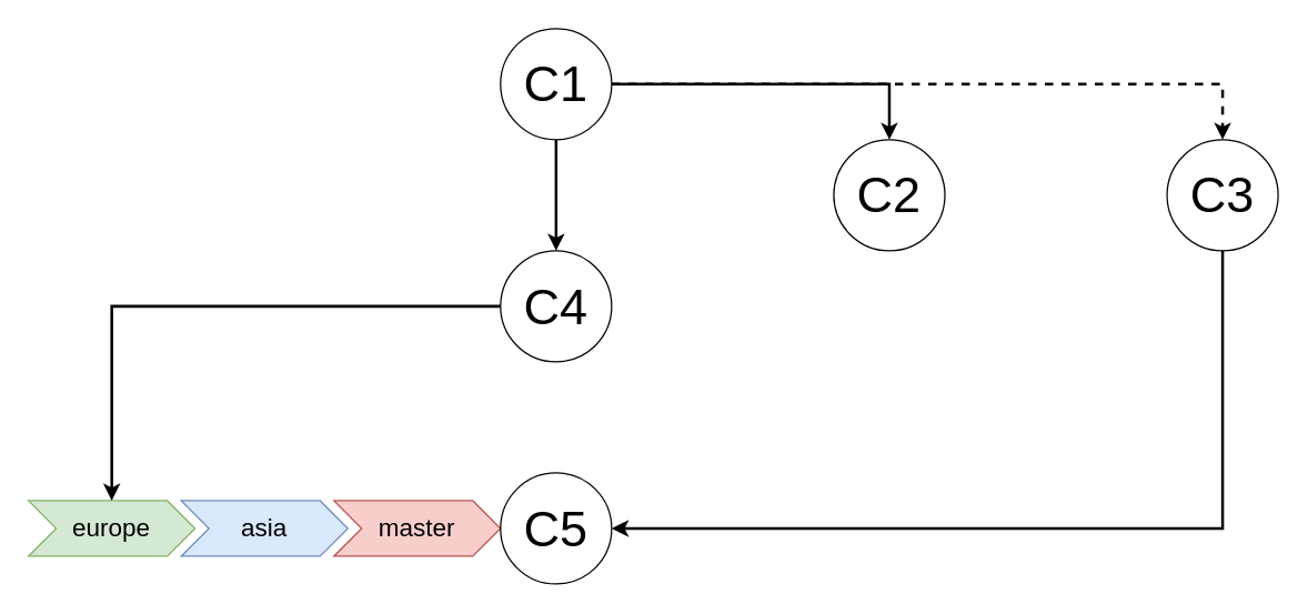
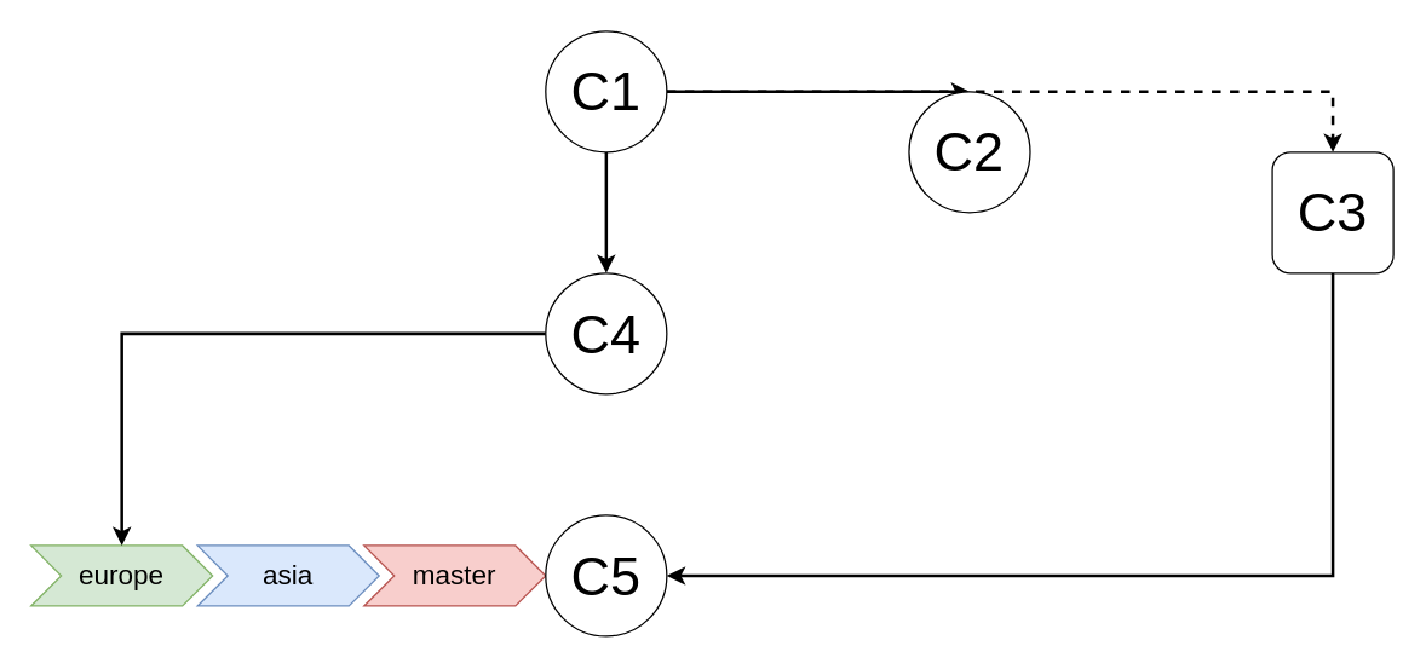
- <mxCell id="9" value="&lt;font style=&quot;font-size: 36px&quot;&gt;C2&lt;/font&gt;" style="ellipse;whiteSpace=wrap;html=1;" parent="1" vertex="1"><mxGeometry x="600" y="100" width="80" height="80" as="geometry" /></mxCell>
+ <mxCell id="9" value="&lt;font style=&quot;font-size: 36px&quot;&gt;C2&lt;/font&gt;" style="ellipse;whiteSpace=wrap;html=1;" parent="1" vertex="1"><mxGeometry x="600" y="60" width="80" height="80" as="geometry" /></mxCell>
- <mxCell id="11" value="&lt;font style=&quot;font-size: 36px&quot;&gt;C3&lt;/font&gt;" style="ellipse;whiteSpace=wrap;html=1;" parent="1" vertex="1"><mxGeometry x="840" y="100" width="80" height="80" as="geometry" /></mxCell>
+ <mxCell id="11" value="&lt;font style=&quot;font-size: 36px&quot;&gt;C3&lt;/font&gt;" style="whiteSpace=wrap;html=1;rounded=1;" parent="1" vertex="1"><mxGeometry x="840" y="100" width="80" height="80" as="geometry" /></mxCell>
